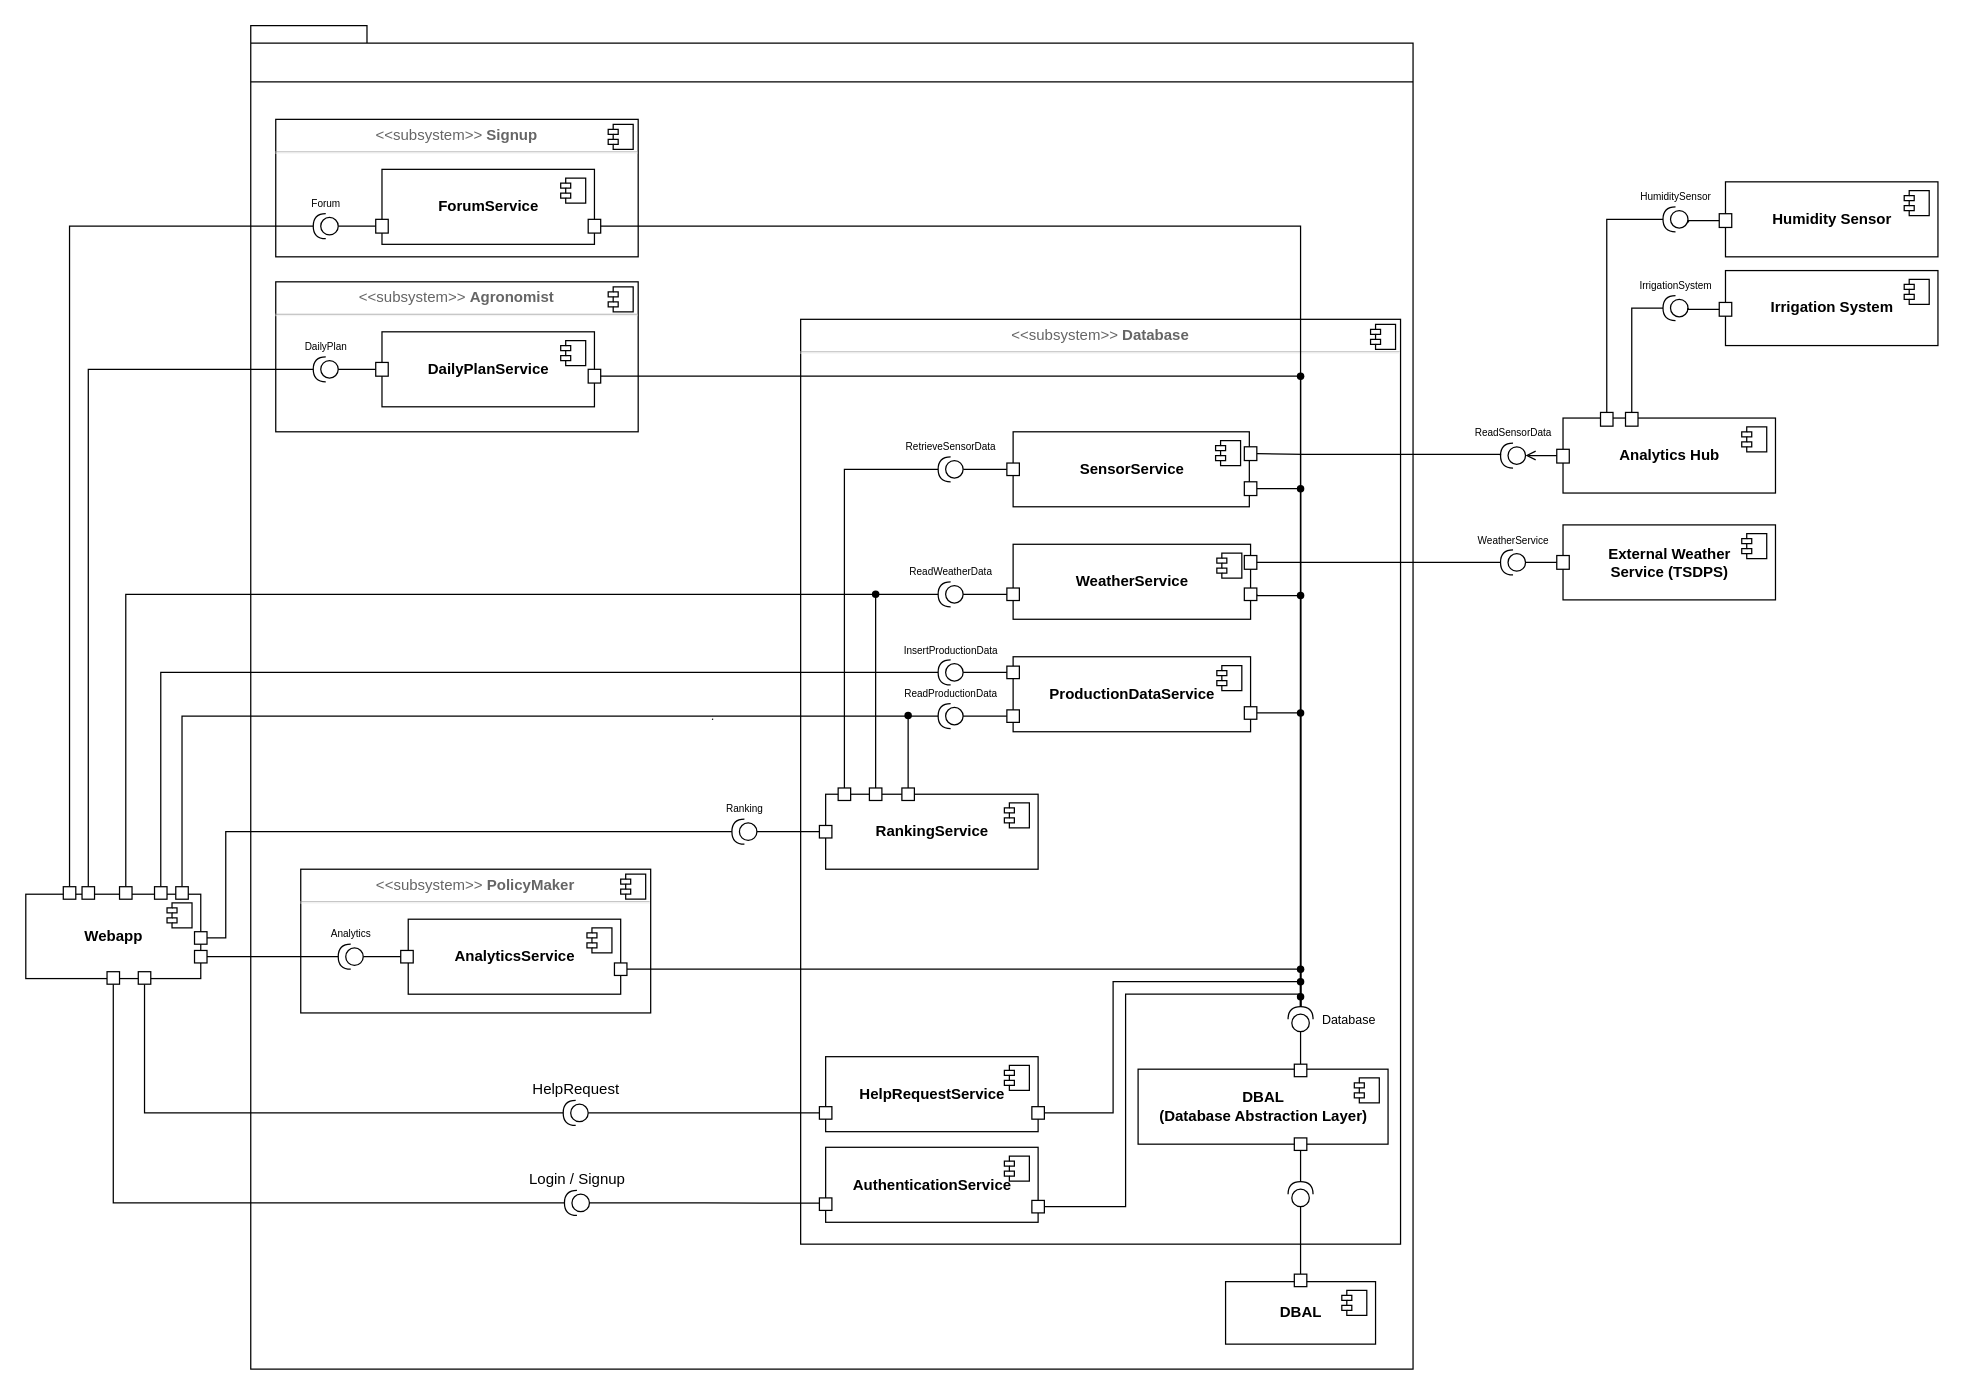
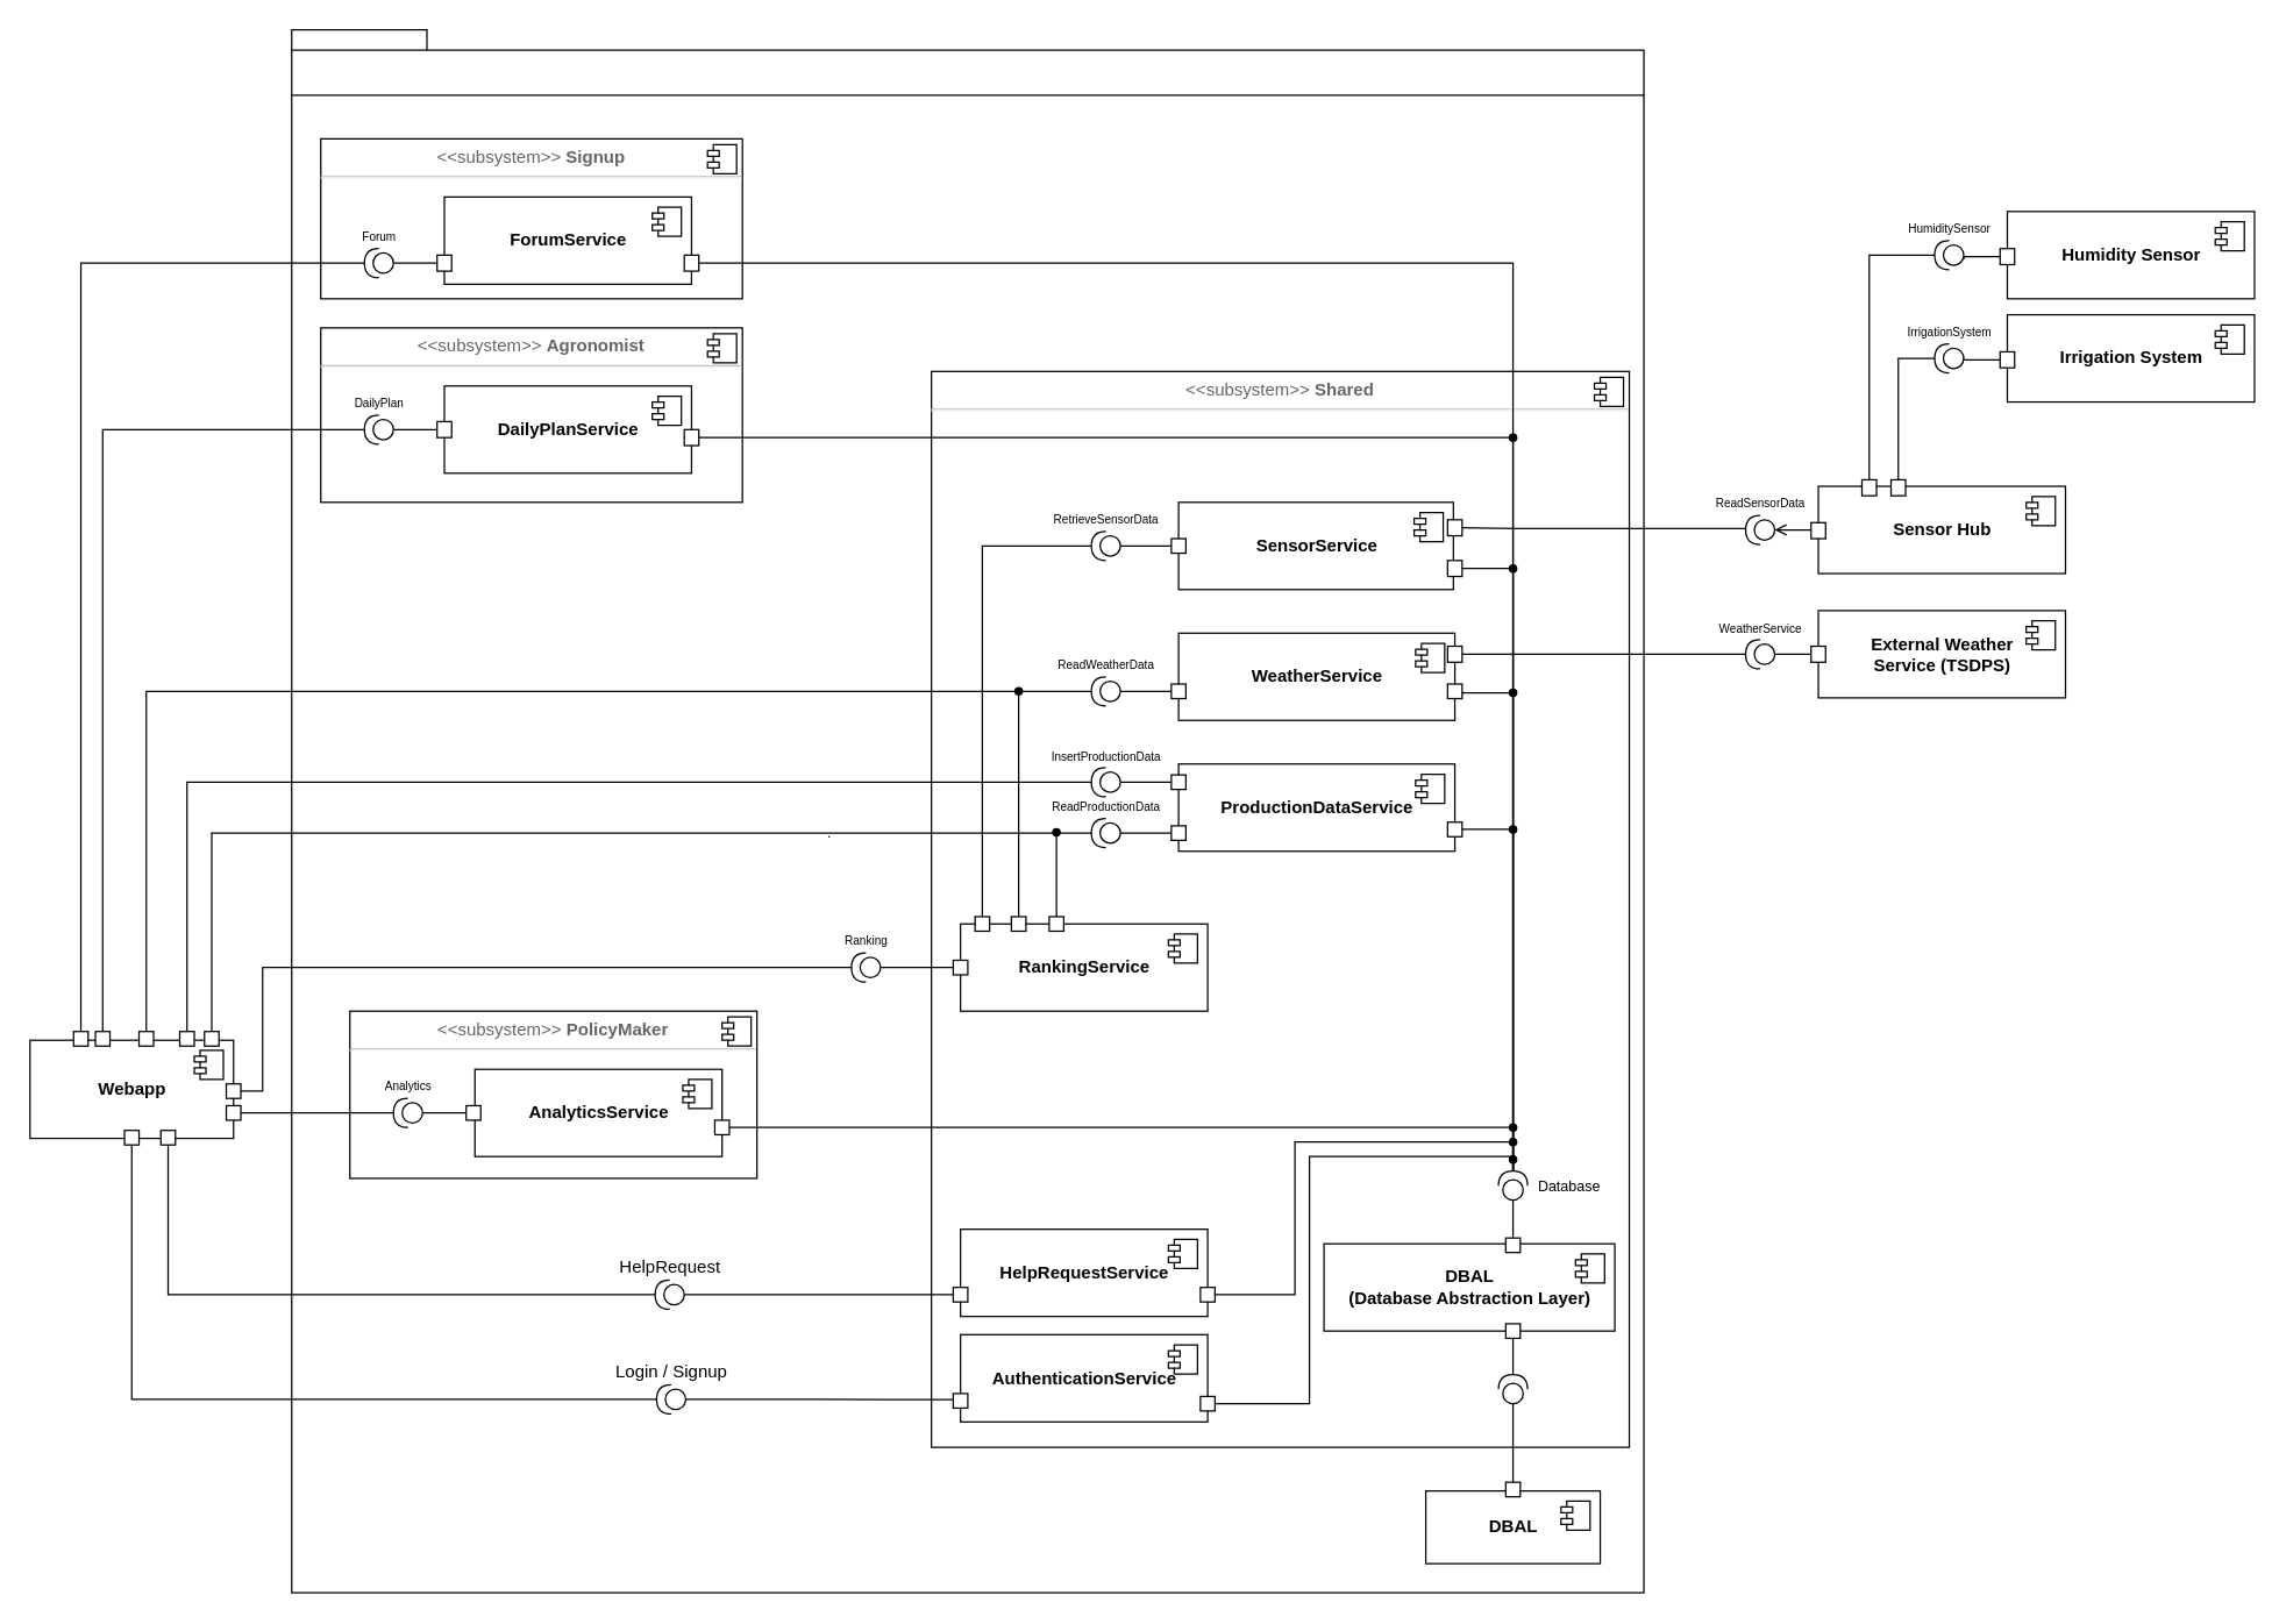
- <mxCell id="5" value="&lt;p style=&quot;margin: 0px ; margin-top: 6px ; text-align: center&quot;&gt;&amp;lt;&amp;lt;subsystem&amp;gt;&amp;gt; &lt;b&gt;Database&lt;/b&gt;&lt;/p&gt;&lt;hr&gt;&lt;p style=&quot;margin: 0px ; margin-left: 8px&quot;&gt;&lt;br&gt;&lt;/p&gt;" style="align=left;overflow=fill;html=1;dropTarget=0;labelBorderColor=none;textOpacity=60;" parent="1" vertex="1"><mxGeometry x="640" y="255" width="480" height="740" as="geometry" /></mxCell>
+ <mxCell id="5" value="&lt;p style=&quot;margin: 0px ; margin-top: 6px ; text-align: center&quot;&gt;&amp;lt;&amp;lt;subsystem&amp;gt;&amp;gt; &lt;b&gt;Shared&lt;/b&gt;&lt;/p&gt;&lt;hr&gt;&lt;p style=&quot;margin: 0px ; margin-left: 8px&quot;&gt;&lt;br&gt;&lt;/p&gt;" style="align=left;overflow=fill;html=1;dropTarget=0;labelBorderColor=none;textOpacity=60;" parent="1" vertex="1"><mxGeometry x="640" y="255" width="480" height="740" as="geometry" /></mxCell>
- <mxCell id="107" value="&lt;b&gt;Analytics Hub&lt;br&gt;&lt;/b&gt;" style="html=1;dropTarget=0;" vertex="1" parent="1"><mxGeometry x="1250" y="334" width="170" height="60" as="geometry" /></mxCell>
+ <mxCell id="107" value="&lt;b&gt;Sensor Hub&lt;br&gt;&lt;/b&gt;" style="html=1;dropTarget=0;" vertex="1" parent="1"><mxGeometry x="1250" y="334" width="170" height="60" as="geometry" /></mxCell>
